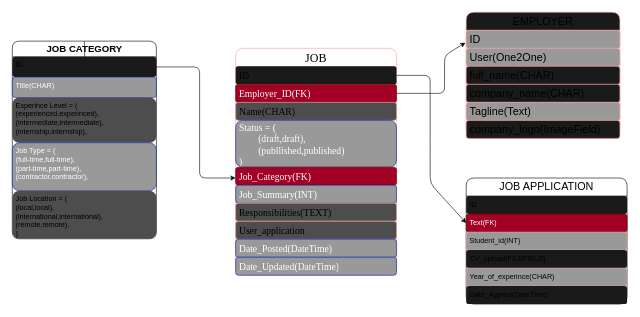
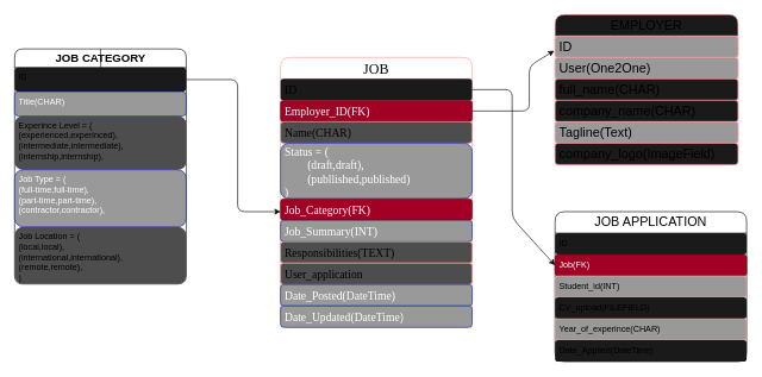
- <mxCell id="23" value="Text(FK)" style="text;align=left;verticalAlign=middle;spacingLeft=4;spacingRight=4;overflow=hidden;points=[[0,0.5],[1,0.5]];portConstraint=eastwest;rotatable=0;whiteSpace=wrap;html=1;rounded=1;glass=0;fillColor=#a20025;fontColor=#ffffff;strokeColor=#6F0000;" parent="21" vertex="1"><mxGeometry y="60" width="268" height="30" as="geometry" /></mxCell>
+ <mxCell id="23" value="Job(FK)" style="text;align=left;verticalAlign=middle;spacingLeft=4;spacingRight=4;overflow=hidden;points=[[0,0.5],[1,0.5]];portConstraint=eastwest;rotatable=0;whiteSpace=wrap;html=1;rounded=1;glass=0;fillColor=#a20025;fontColor=#ffffff;strokeColor=#6F0000;" parent="21" vertex="1"><mxGeometry y="60" width="268" height="30" as="geometry" /></mxCell>
